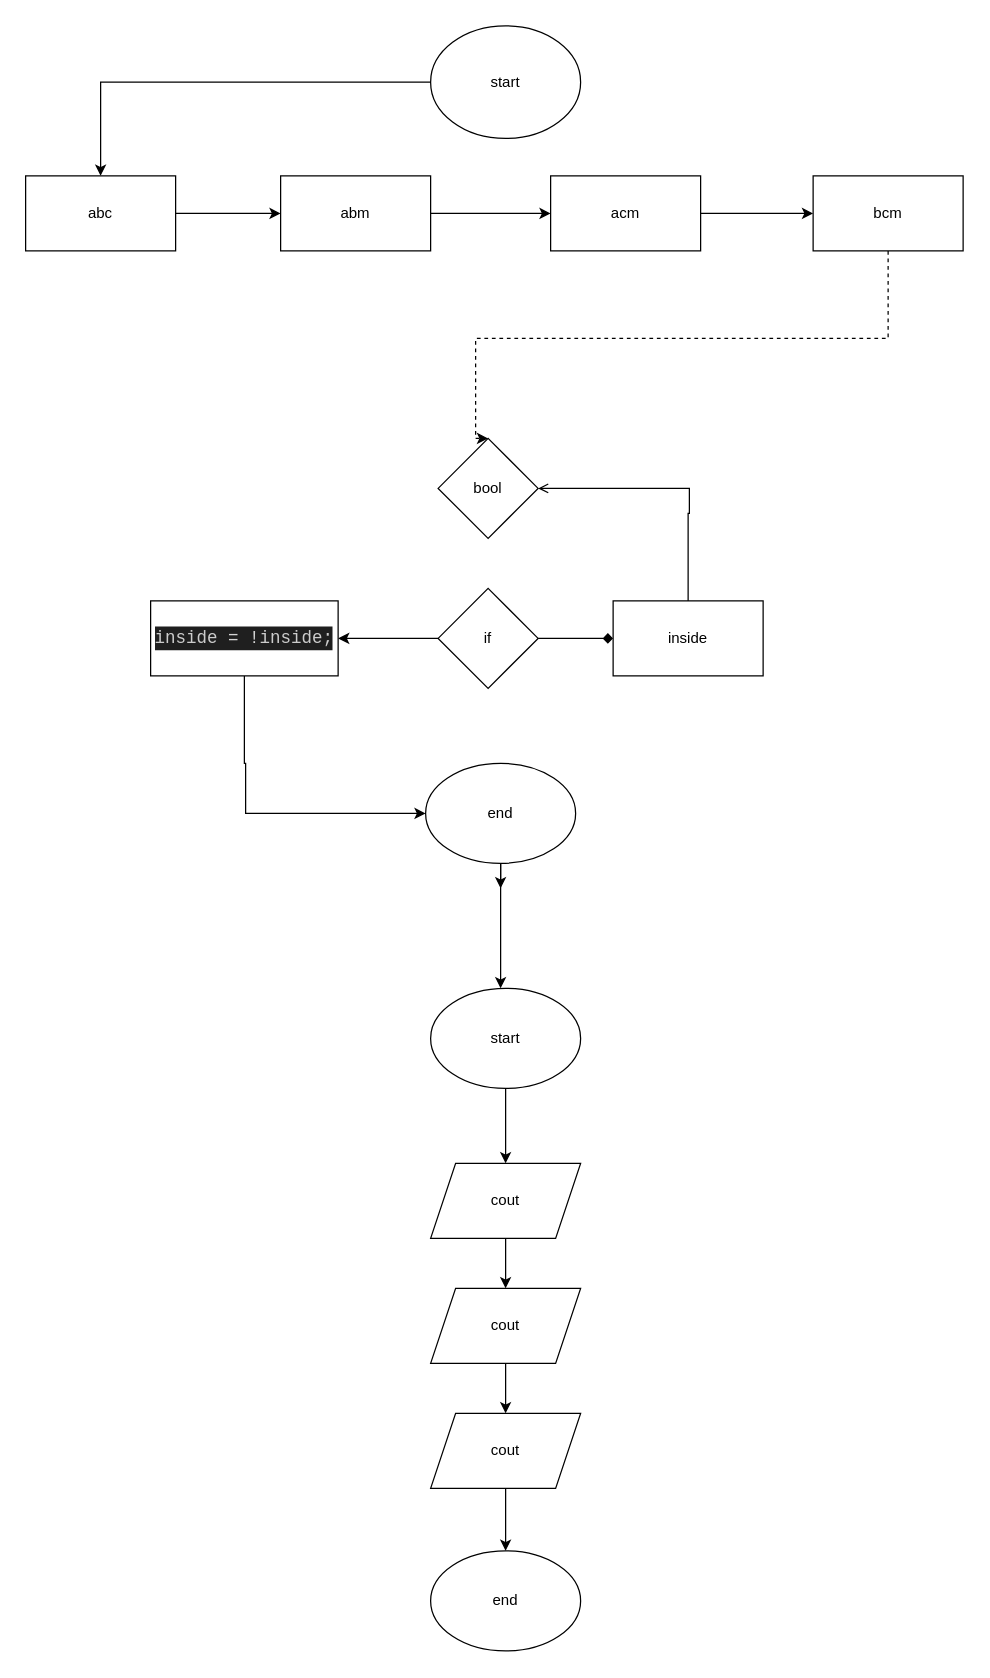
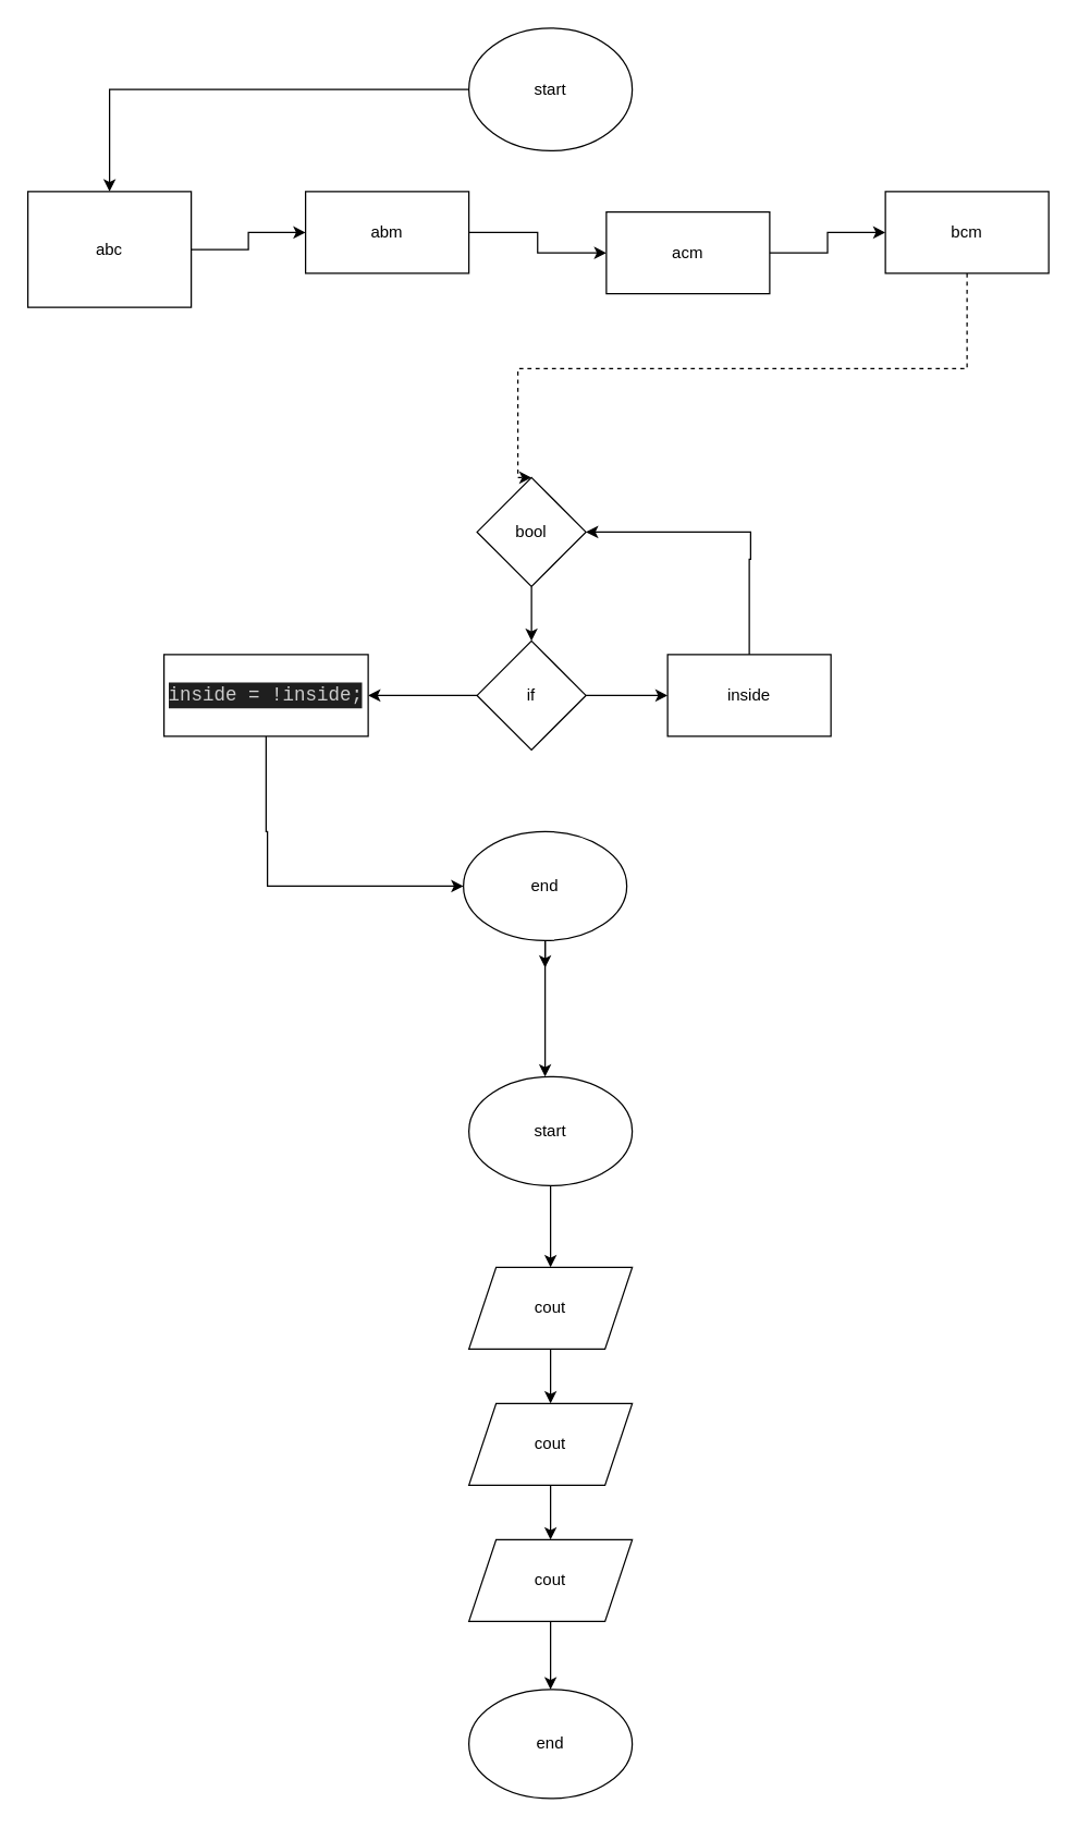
- <mxCell id="5" value="abc" style="rounded=0;whiteSpace=wrap;html=1;" vertex="1" parent="1"><mxGeometry x="20" y="140" width="120" height="60" as="geometry" /></mxCell>
+ <mxCell id="5" value="abc" style="rounded=0;whiteSpace=wrap;html=1;" vertex="1" parent="1"><mxGeometry x="20" y="140" width="120" height="85" as="geometry" /></mxCell>
- <mxCell id="9" value="acm" style="rounded=0;whiteSpace=wrap;html=1;" vertex="1" parent="1"><mxGeometry x="440" y="140" width="120" height="60" as="geometry" /></mxCell>
+ <mxCell id="9" value="acm" style="rounded=0;whiteSpace=wrap;html=1;" vertex="1" parent="1"><mxGeometry x="445" y="155" width="120" height="60" as="geometry" /></mxCell>
- <mxCell id="19" style="edgeStyle=orthogonalEdgeStyle;rounded=0;orthogonalLoop=1;jettySize=auto;html=1;endArrow=open;" edge="1" parent="1" source="20" target="13"><mxGeometry relative="1" as="geometry"><mxPoint x="550" y="360" as="targetPoint" /><Array as="points"><mxPoint x="550" y="410" /><mxPoint x="551" y="410" /><mxPoint x="551" y="390" /></Array></mxGeometry></mxCell>
+ <mxCell id="19" style="edgeStyle=orthogonalEdgeStyle;rounded=0;orthogonalLoop=1;jettySize=auto;html=1;" edge="1" parent="1" source="20" target="13"><mxGeometry relative="1" as="geometry"><mxPoint x="550" y="360" as="targetPoint" /><Array as="points"><mxPoint x="550" y="410" /><mxPoint x="551" y="410" /><mxPoint x="551" y="390" /></Array></mxGeometry></mxCell>
+ <mxCell id="12" style="edgeStyle=orthogonalEdgeStyle;rounded=0;orthogonalLoop=1;jettySize=auto;html=1;" edge="1" parent="1" source="13" target="16"><mxGeometry relative="1" as="geometry"><mxPoint x="390" y="510" as="targetPoint" /></mxGeometry></mxCell>
- <mxCell id="15" style="edgeStyle=orthogonalEdgeStyle;rounded=0;orthogonalLoop=1;jettySize=auto;html=1;endArrow=diamond;" edge="1" parent="1" source="16" target="20"><mxGeometry relative="1" as="geometry"><mxPoint x="550" y="510" as="targetPoint" /></mxGeometry></mxCell>
+ <mxCell id="15" style="edgeStyle=orthogonalEdgeStyle;rounded=0;orthogonalLoop=1;jettySize=auto;html=1;" edge="1" parent="1" source="16" target="20"><mxGeometry relative="1" as="geometry"><mxPoint x="550" y="510" as="targetPoint" /></mxGeometry></mxCell>
